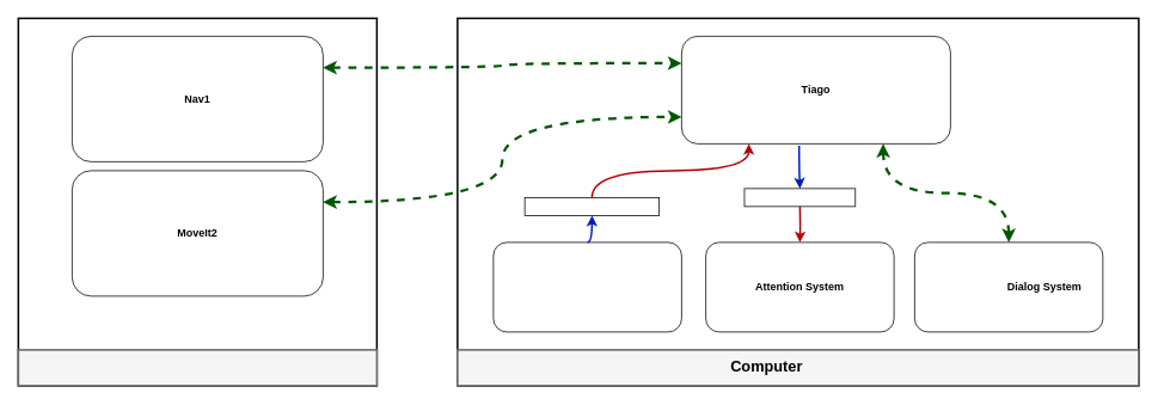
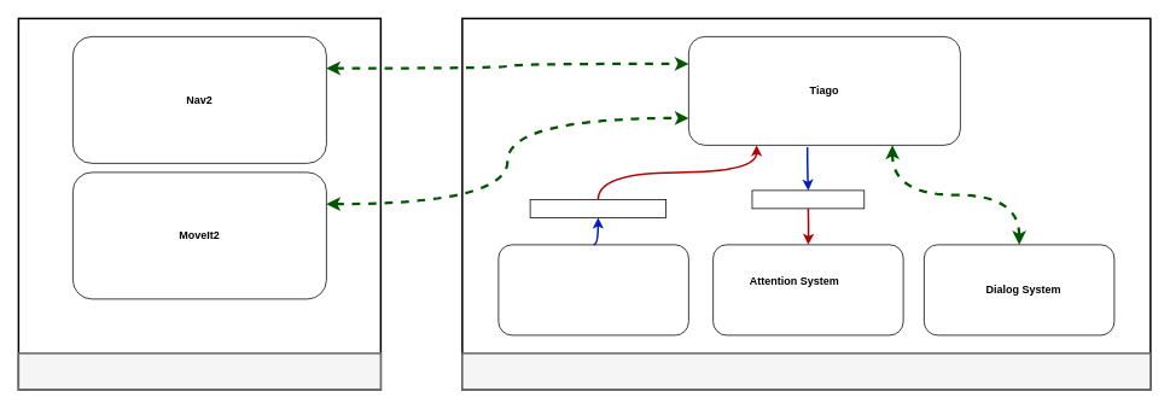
- <mxCell id="5" value="Nav1" style="text;html=1;strokeColor=none;fillColor=none;align=center;verticalAlign=middle;whiteSpace=wrap;rounded=0;fontStyle=1" vertex="1" parent="1"><mxGeometry x="165" y="100" width="110" height="20" as="geometry" /></mxCell>
+ <mxCell id="5" value="Nav2" style="text;html=1;strokeColor=none;fillColor=none;align=center;verticalAlign=middle;whiteSpace=wrap;rounded=0;fontStyle=1" vertex="1" parent="1"><mxGeometry x="165" y="100" width="110" height="20" as="geometry" /></mxCell>
- <mxCell id="16" value="Attention System" style="text;html=1;strokeColor=none;fillColor=none;align=center;verticalAlign=middle;whiteSpace=wrap;rounded=0;fontStyle=1" vertex="1" parent="1"><mxGeometry x="832" y="310" width="120" height="20" as="geometry" /></mxCell>
+ <mxCell id="16" value="Attention System" style="text;html=1;strokeColor=none;fillColor=none;align=center;verticalAlign=middle;whiteSpace=wrap;rounded=0;fontStyle=1" vertex="1" parent="1"><mxGeometry x="817" y="300" width="120" height="20" as="geometry" /></mxCell>
- <mxCell id="14" value="Dialog System" style="text;html=1;strokeColor=none;fillColor=none;align=center;verticalAlign=middle;whiteSpace=wrap;rounded=0;fontStyle=1" vertex="1" parent="1"><mxGeometry x="1105" y="310" width="120" height="20" as="geometry" /></mxCell>
+ <mxCell id="14" value="Dialog System" style="text;html=1;strokeColor=none;fillColor=none;align=center;verticalAlign=middle;whiteSpace=wrap;rounded=0;fontStyle=1" vertex="1" parent="1"><mxGeometry x="1070" y="310" width="120" height="20" as="geometry" /></mxCell>
- <mxCell id="10" value="&lt;font style=&quot;font-size: 17px&quot;&gt;&lt;b&gt;Computer&lt;/b&gt;&lt;/font&gt;" style="text;html=1;strokeColor=none;fillColor=none;align=center;verticalAlign=middle;whiteSpace=wrap;rounded=0;" vertex="1" parent="1"><mxGeometry x="787" y="400" width="136" height="20" as="geometry" /></mxCell>
